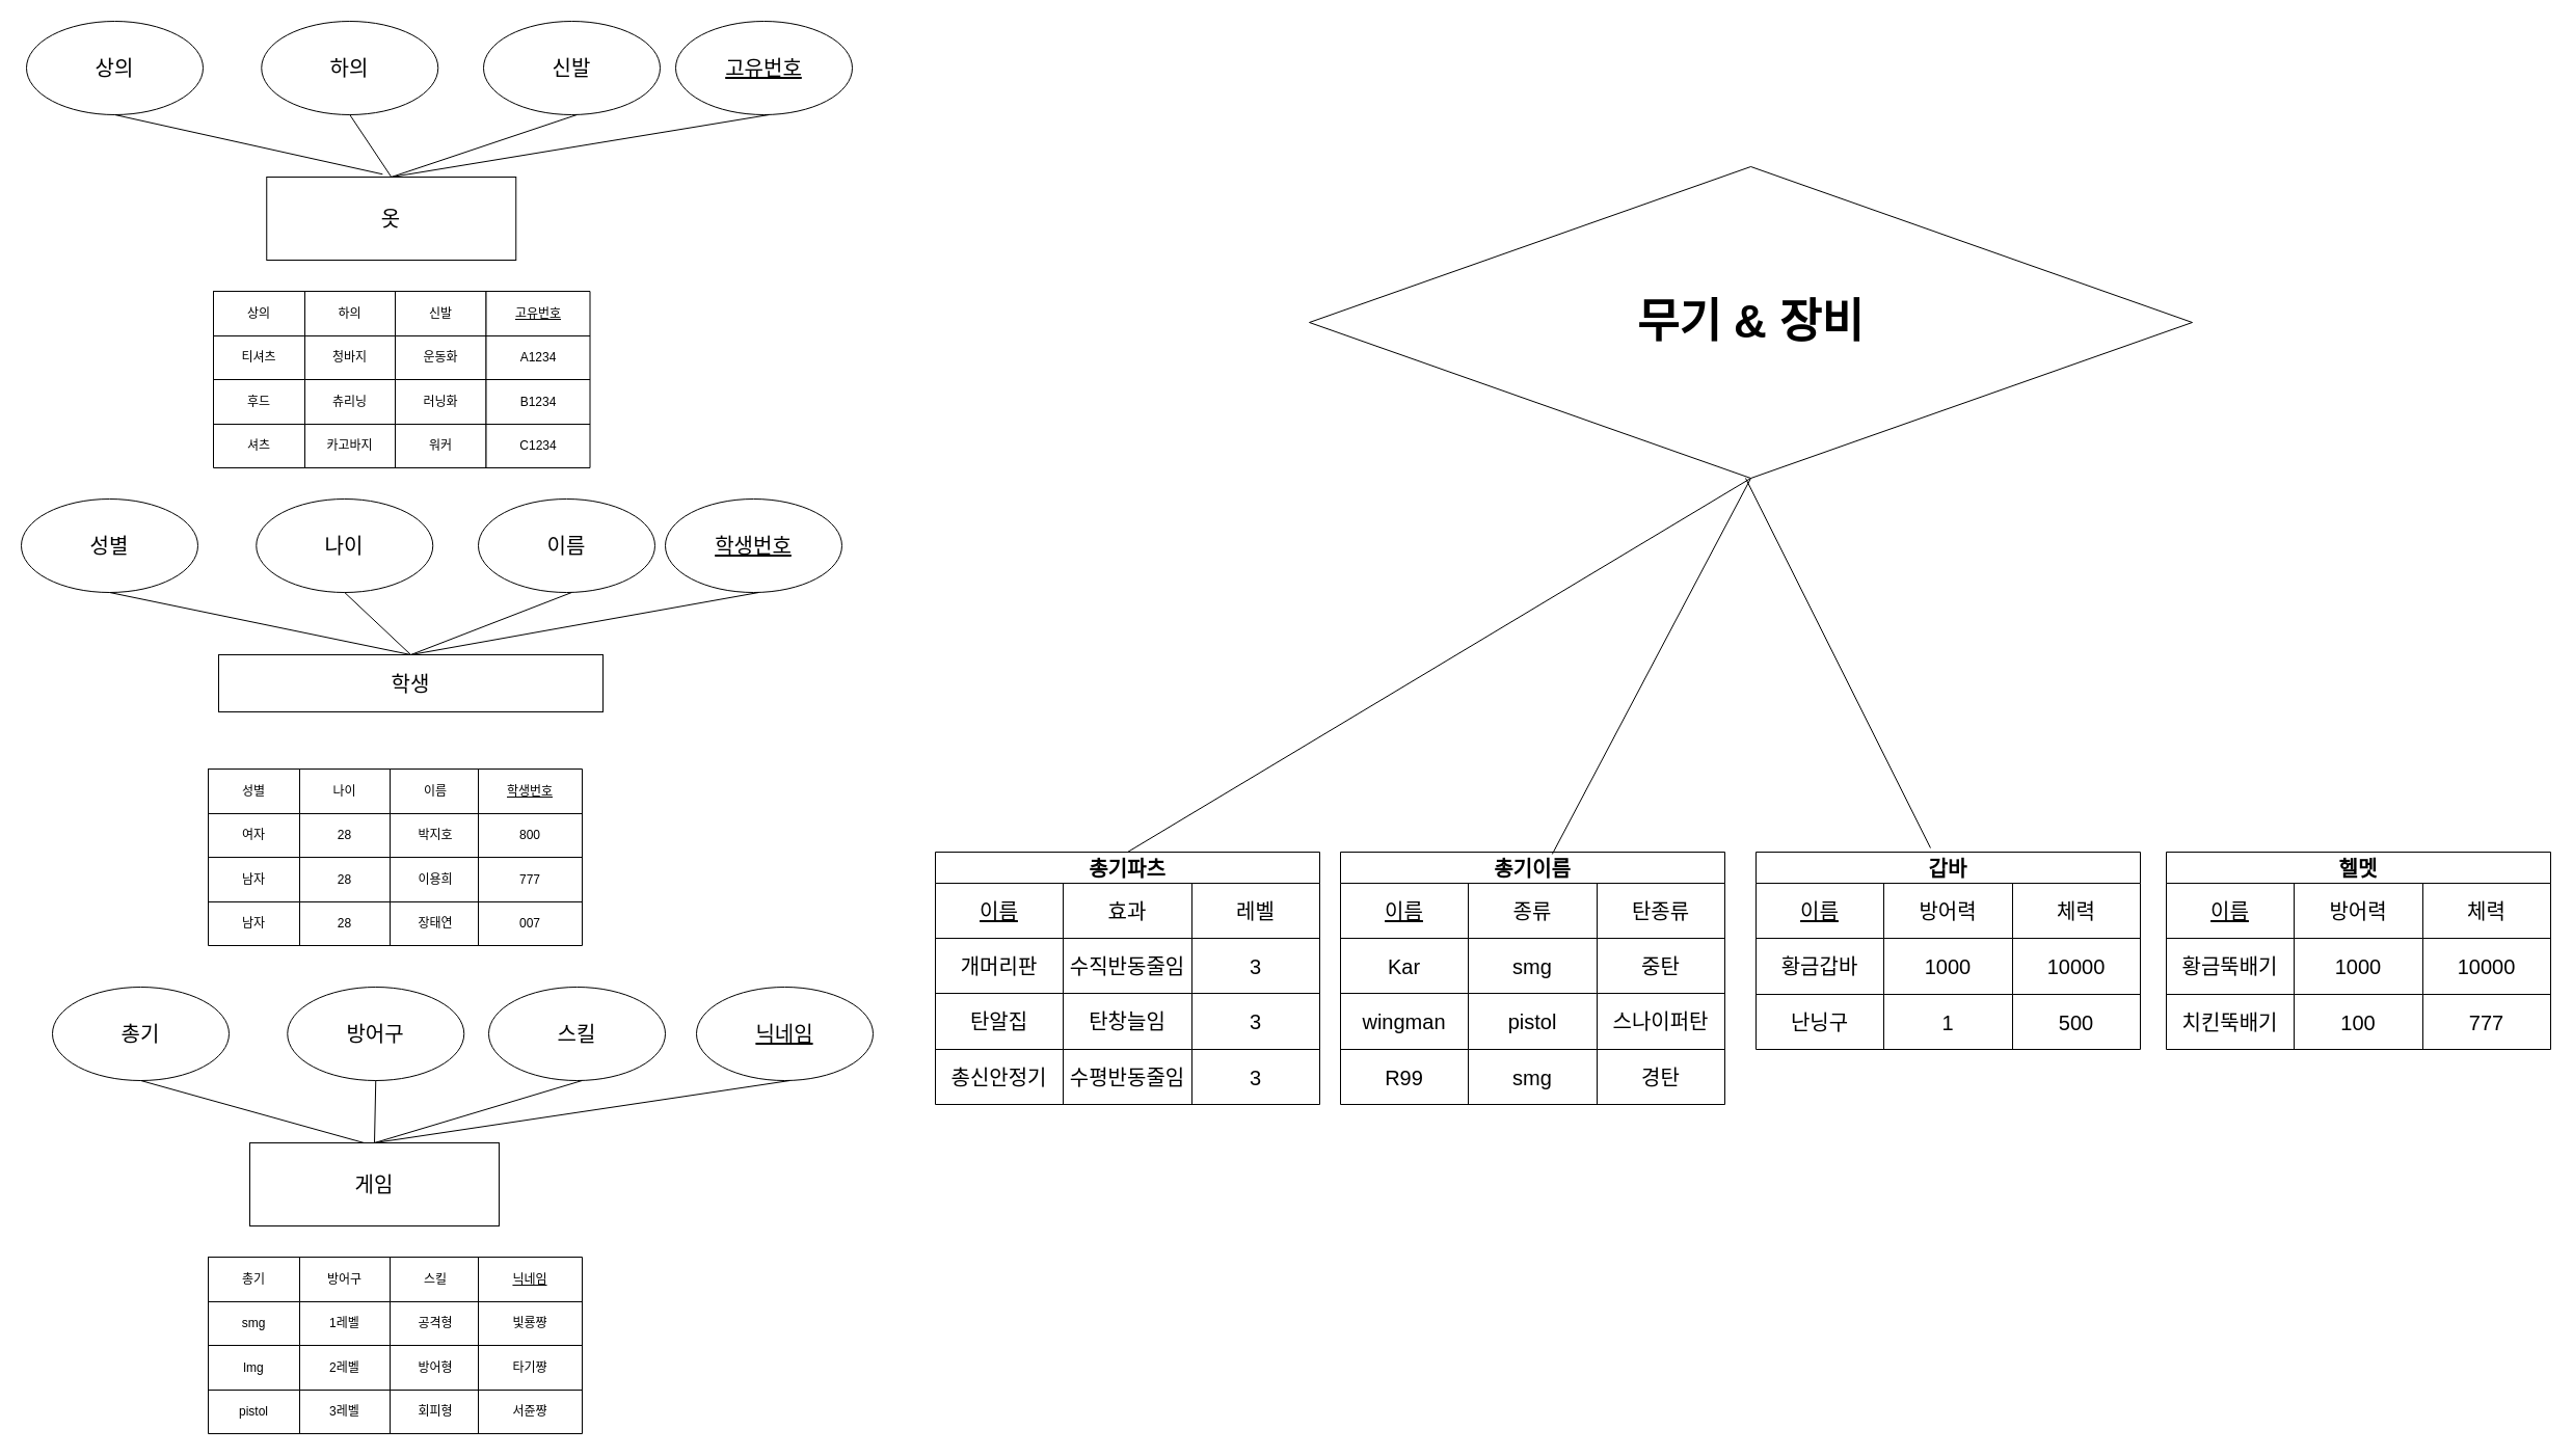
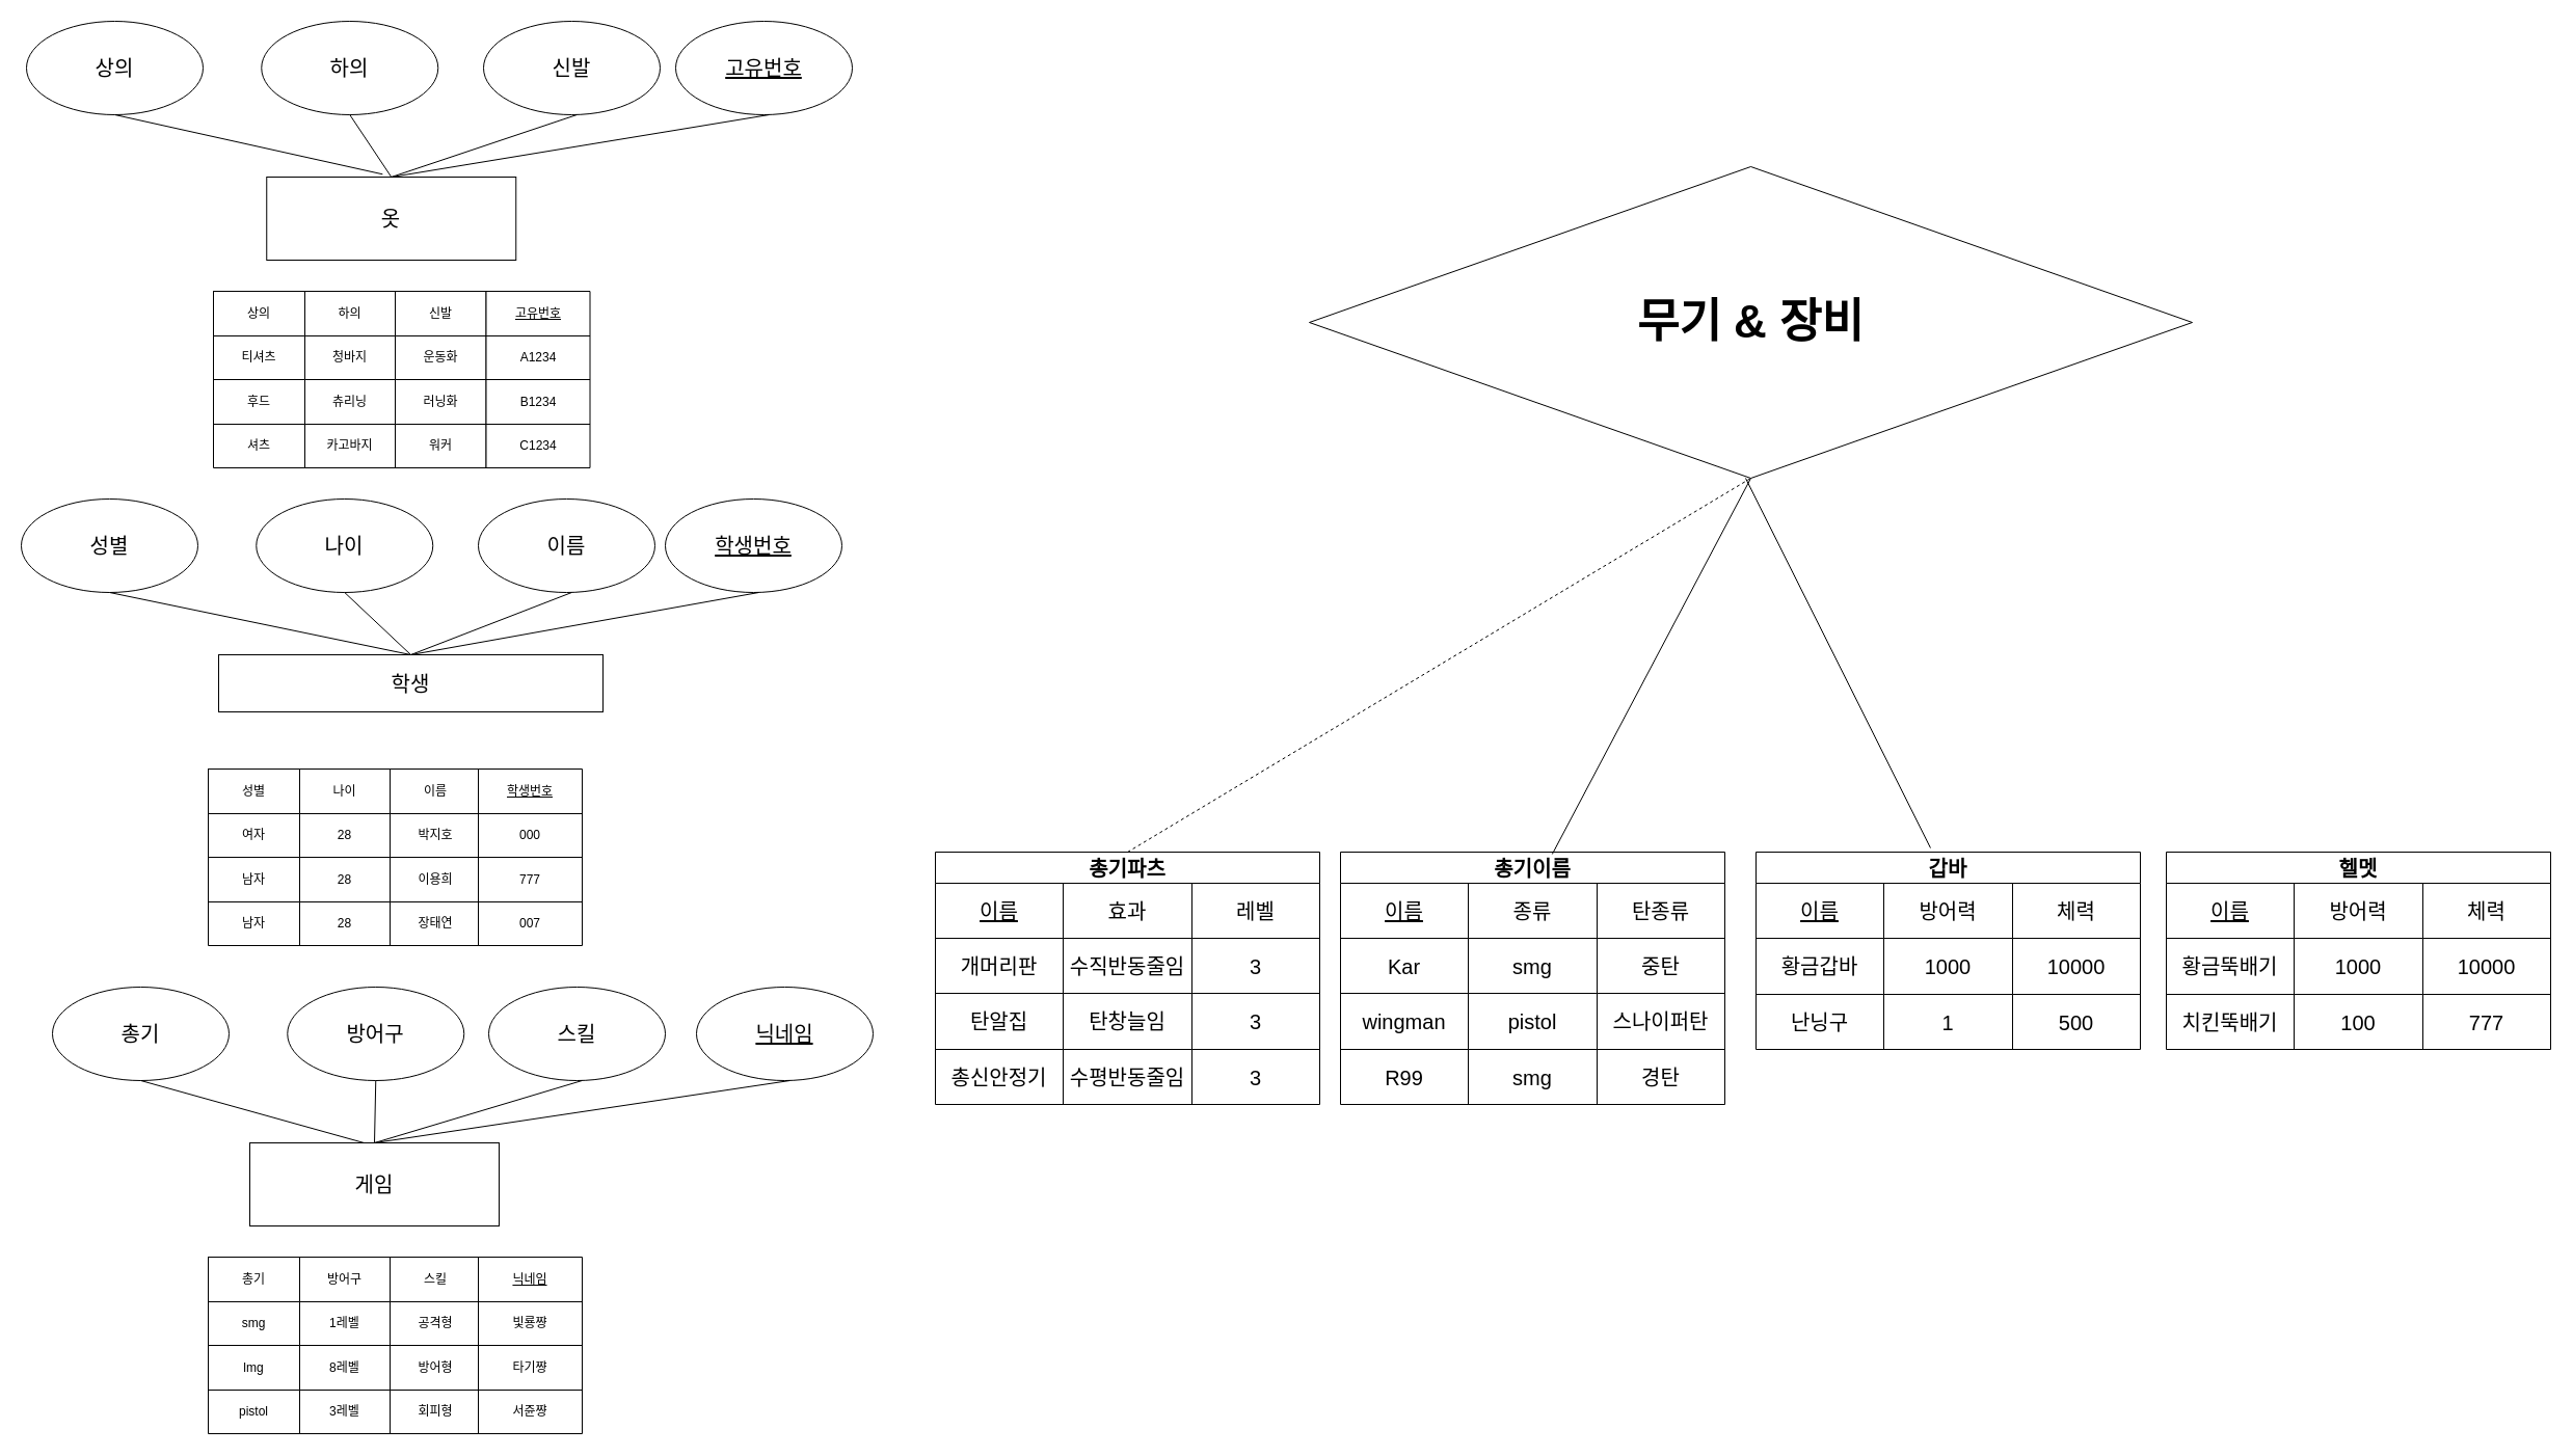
- <mxCell id="169" value="" style="endArrow=none;html=1;rounded=0;fontSize=20;entryX=0.5;entryY=1;entryDx=0;entryDy=0;exitX=0.5;exitY=0;exitDx=0;exitDy=0;" parent="1" source="107" target="150" edge="1"><mxGeometry width="50" height="50" relative="1" as="geometry"><mxPoint x="1430" y="850" as="sourcePoint" /><mxPoint x="1480" y="800" as="targetPoint" /></mxGeometry></mxCell>
+ <mxCell id="169" value="" style="endArrow=none;html=1;rounded=0;fontSize=20;entryX=0.5;entryY=1;entryDx=0;entryDy=0;exitX=0.5;exitY=0;exitDx=0;exitDy=0;dashed=1;" parent="1" source="107" target="150" edge="1"><mxGeometry width="50" height="50" relative="1" as="geometry"><mxPoint x="1430" y="850" as="sourcePoint" /><mxPoint x="1480" y="800" as="targetPoint" /></mxGeometry></mxCell>
- <mxCell id="79" value="800" style="shape=partialRectangle;html=1;whiteSpace=wrap;connectable=0;overflow=hidden;fillColor=none;top=0;left=0;bottom=0;right=0;pointerEvents=1;" parent="78" vertex="1"><mxGeometry width="100" height="42" as="geometry"><mxRectangle width="100" height="42" as="alternateBounds" /></mxGeometry></mxCell>
+ <mxCell id="79" value="000" style="shape=partialRectangle;html=1;whiteSpace=wrap;connectable=0;overflow=hidden;fillColor=none;top=0;left=0;bottom=0;right=0;pointerEvents=1;" parent="78" vertex="1"><mxGeometry width="100" height="42" as="geometry"><mxRectangle width="100" height="42" as="alternateBounds" /></mxGeometry></mxCell>
- <mxCell id="65" value="2레벨" style="shape=partialRectangle;html=1;whiteSpace=wrap;connectable=0;overflow=hidden;fillColor=none;top=0;left=0;bottom=0;right=0;pointerEvents=1;" parent="63" vertex="1"><mxGeometry x="88" width="87" height="43" as="geometry"><mxRectangle width="87" height="43" as="alternateBounds" /></mxGeometry></mxCell>
+ <mxCell id="65" value="8레벨" style="shape=partialRectangle;html=1;whiteSpace=wrap;connectable=0;overflow=hidden;fillColor=none;top=0;left=0;bottom=0;right=0;pointerEvents=1;" parent="63" vertex="1"><mxGeometry x="88" width="87" height="43" as="geometry"><mxRectangle width="87" height="43" as="alternateBounds" /></mxGeometry></mxCell>
